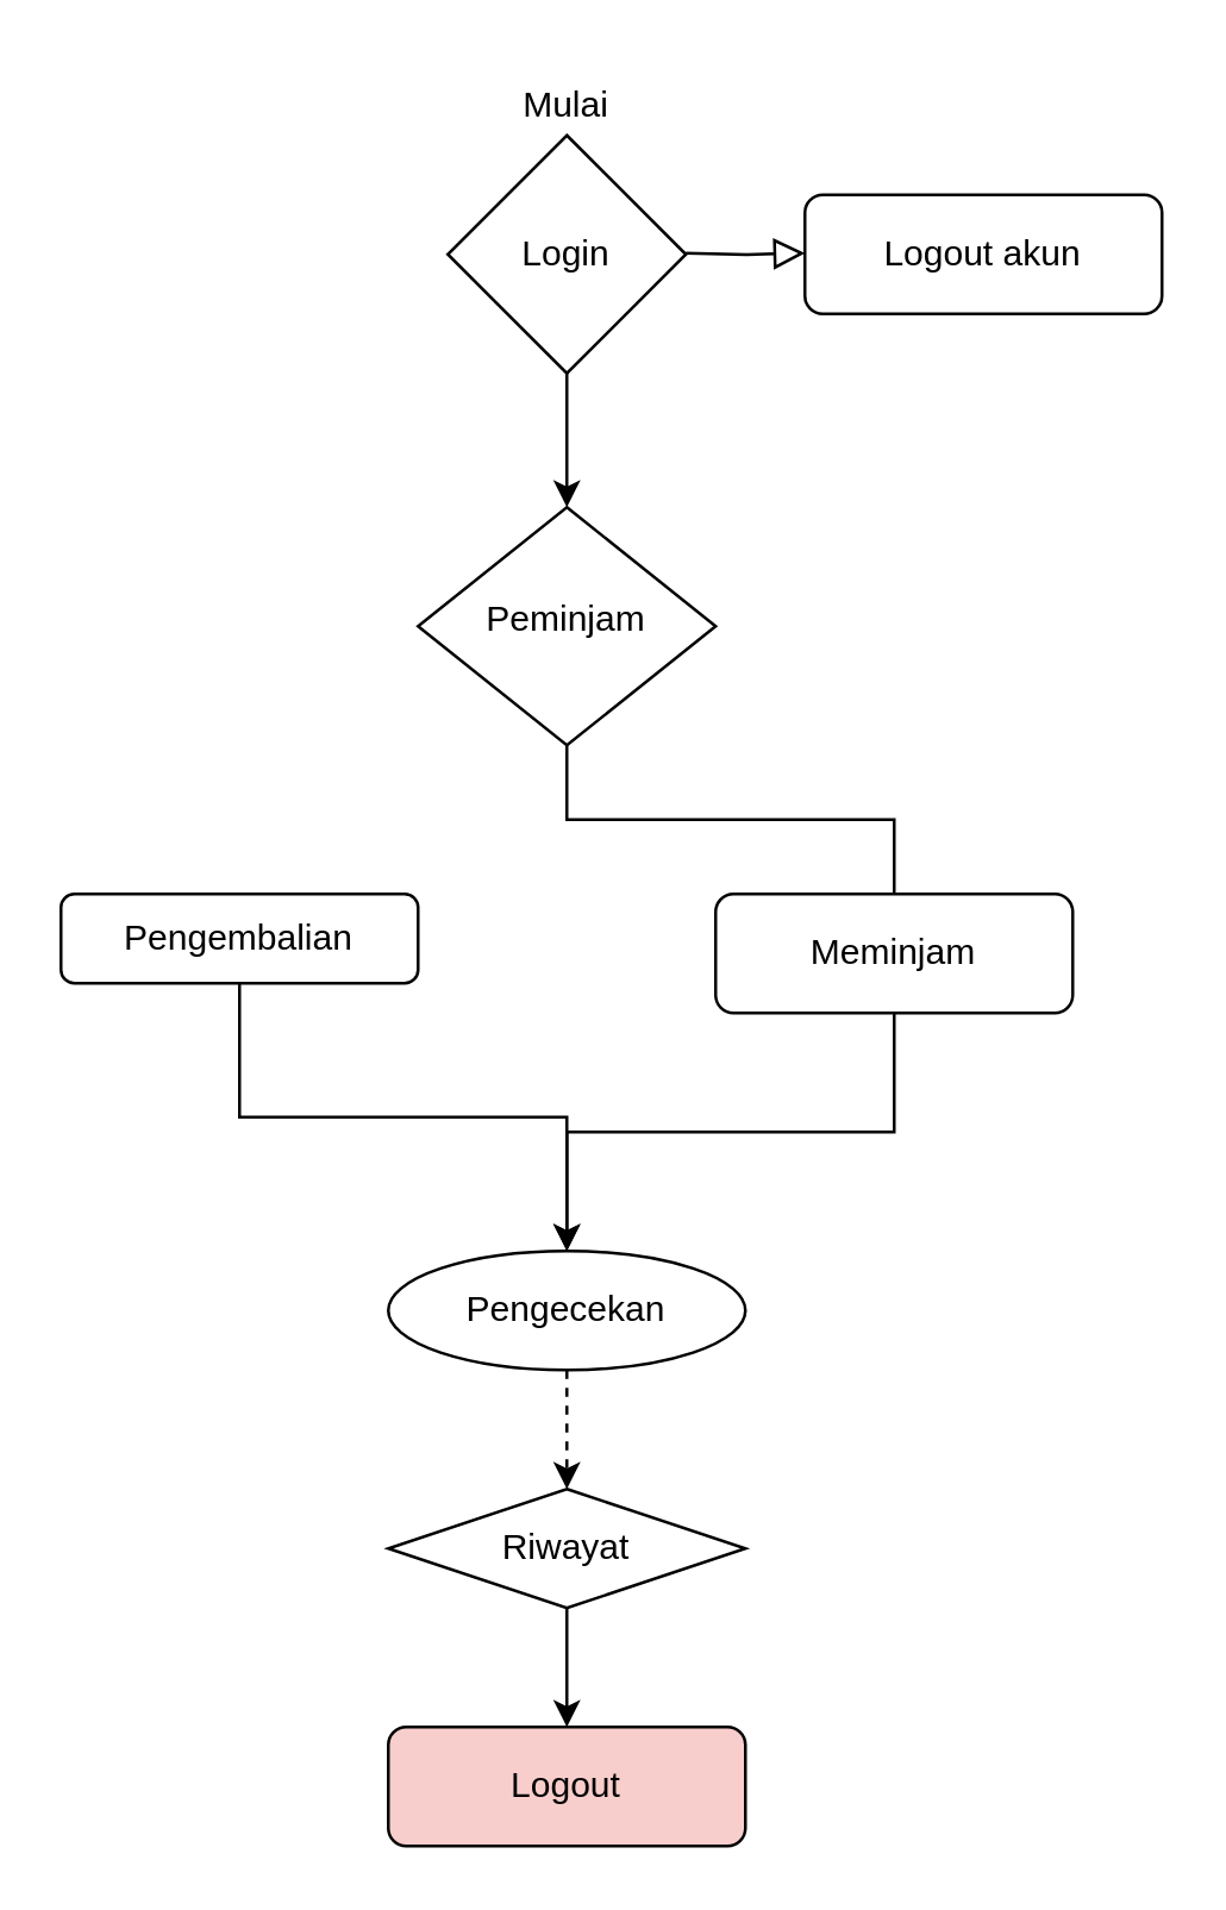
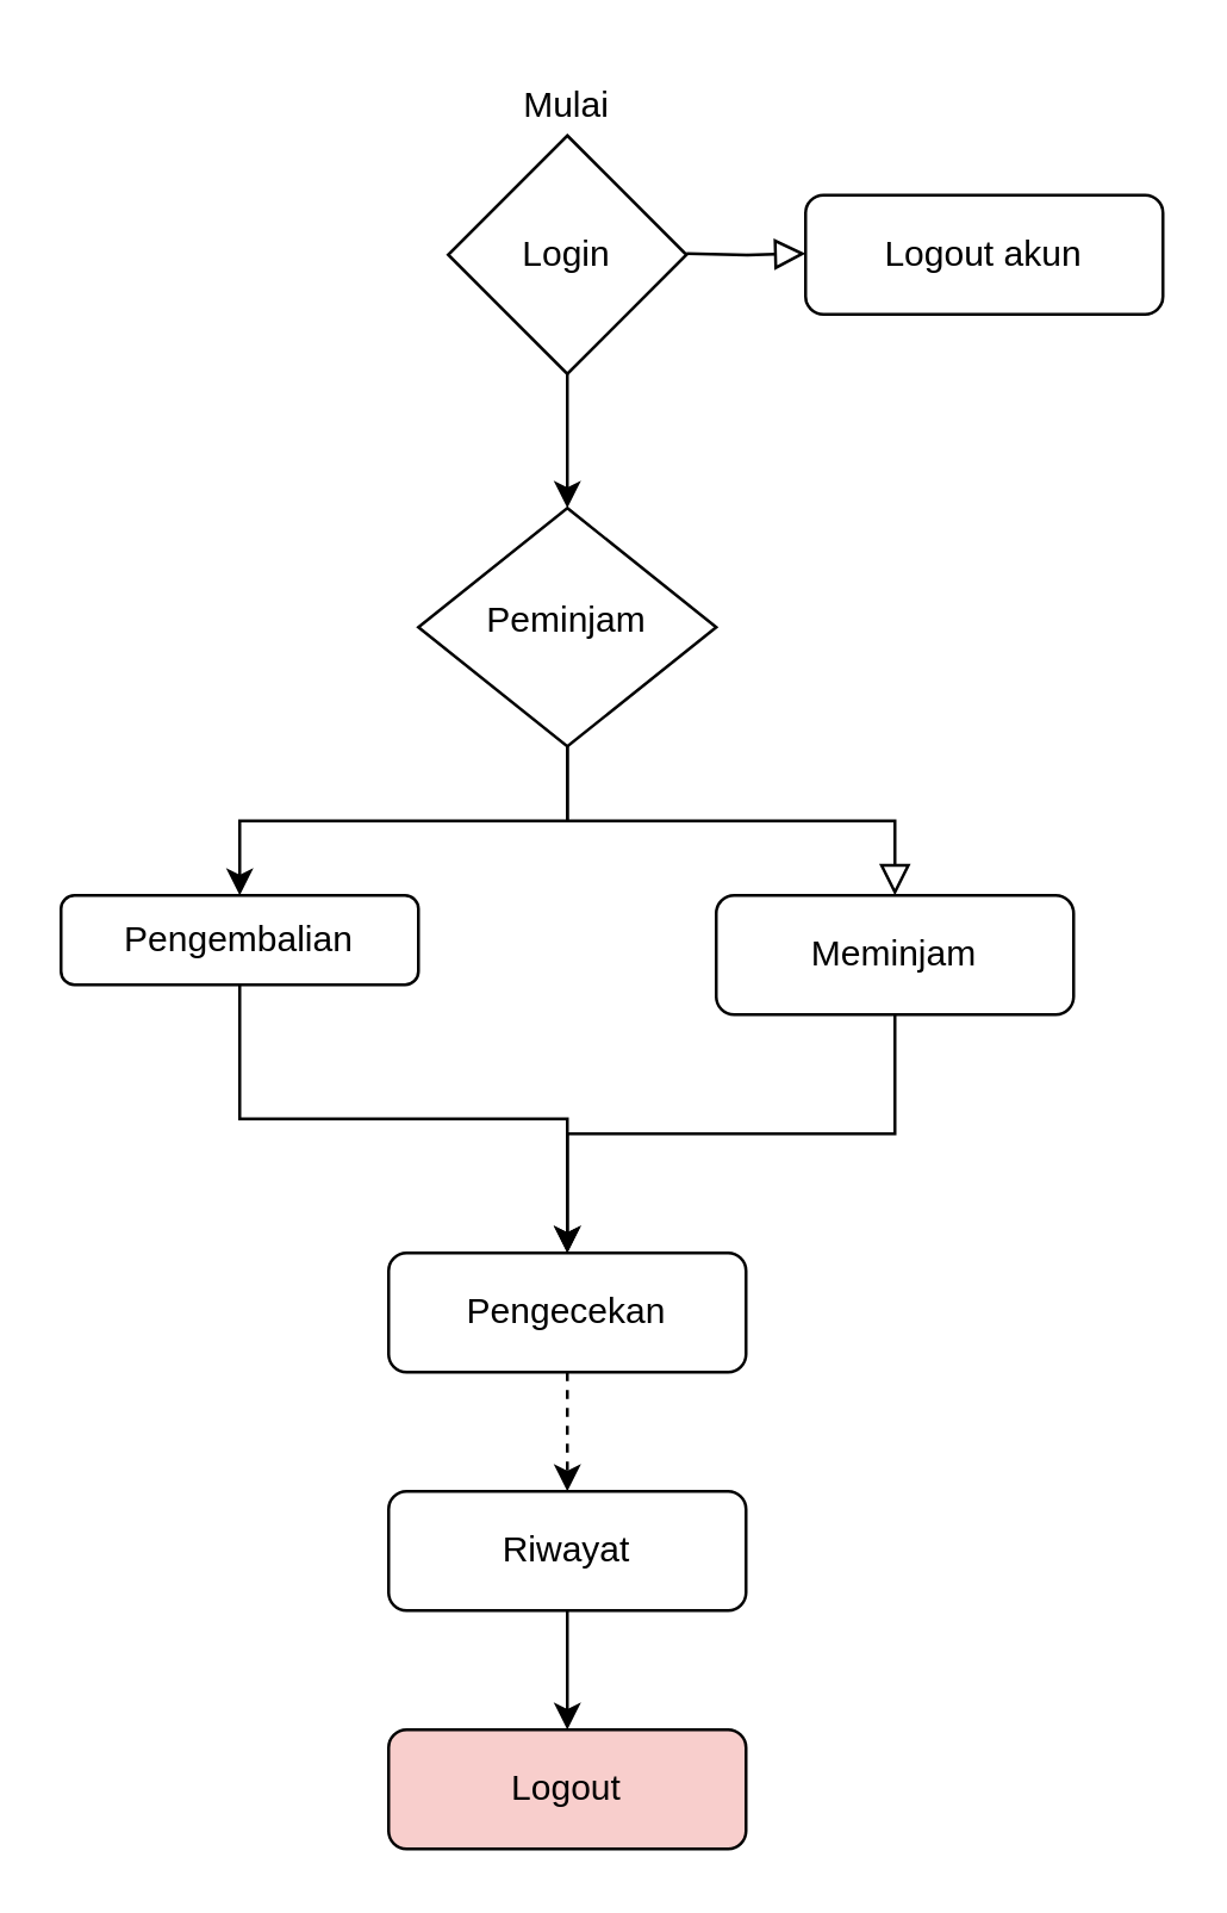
+ <mxCell id="5" style="edgeStyle=orthogonalEdgeStyle;rounded=0;orthogonalLoop=1;jettySize=auto;html=1;entryX=0.5;entryY=0;entryDx=0;entryDy=0;" edge="1" parent="1" source="6" target="12"><mxGeometry relative="1" as="geometry"><mxPoint x="40" y="30" as="targetPoint" /></mxGeometry></mxCell>
- <mxCell id="4" value="" style="edgeStyle=orthogonalEdgeStyle;rounded=0;html=1;jettySize=auto;orthogonalLoop=1;fontSize=11;endArrow=none;endFill=0;endSize=8;strokeWidth=1;shadow=0;labelBackgroundColor=none;" parent="1" source="6" target="8" edge="1"><mxGeometry y="10" relative="1" as="geometry"><mxPoint as="offset" /></mxGeometry></mxCell>
+ <mxCell id="4" value="" style="edgeStyle=orthogonalEdgeStyle;rounded=0;html=1;jettySize=auto;orthogonalLoop=1;fontSize=11;endArrow=block;endFill=0;endSize=8;strokeWidth=1;shadow=0;labelBackgroundColor=none;" parent="1" source="6" target="8" edge="1"><mxGeometry y="10" relative="1" as="geometry"><mxPoint as="offset" /></mxGeometry></mxCell>
- <mxCell id="10" value="Pengecekan" style="ellipse;whiteSpace=wrap;html=1;fontSize=12;glass=0;strokeWidth=1;shadow=0;" parent="1" vertex="1"><mxGeometry x="130" y="420" width="120" height="40" as="geometry" /></mxCell>
+ <mxCell id="10" value="Pengecekan" style="rounded=1;whiteSpace=wrap;html=1;fontSize=12;glass=0;strokeWidth=1;shadow=0;" parent="1" vertex="1"><mxGeometry x="130" y="420" width="120" height="40" as="geometry" /></mxCell>
- <mxCell id="18" value="Riwayat" style="rhombus;whiteSpace=wrap;html=1;fontSize=12;glass=0;strokeWidth=1;shadow=0;" vertex="1" parent="1"><mxGeometry x="130" y="500" width="120" height="40" as="geometry" /></mxCell>
+ <mxCell id="18" value="Riwayat" style="rounded=1;whiteSpace=wrap;html=1;fontSize=12;glass=0;strokeWidth=1;shadow=0;" vertex="1" parent="1"><mxGeometry x="130" y="500" width="120" height="40" as="geometry" /></mxCell>
